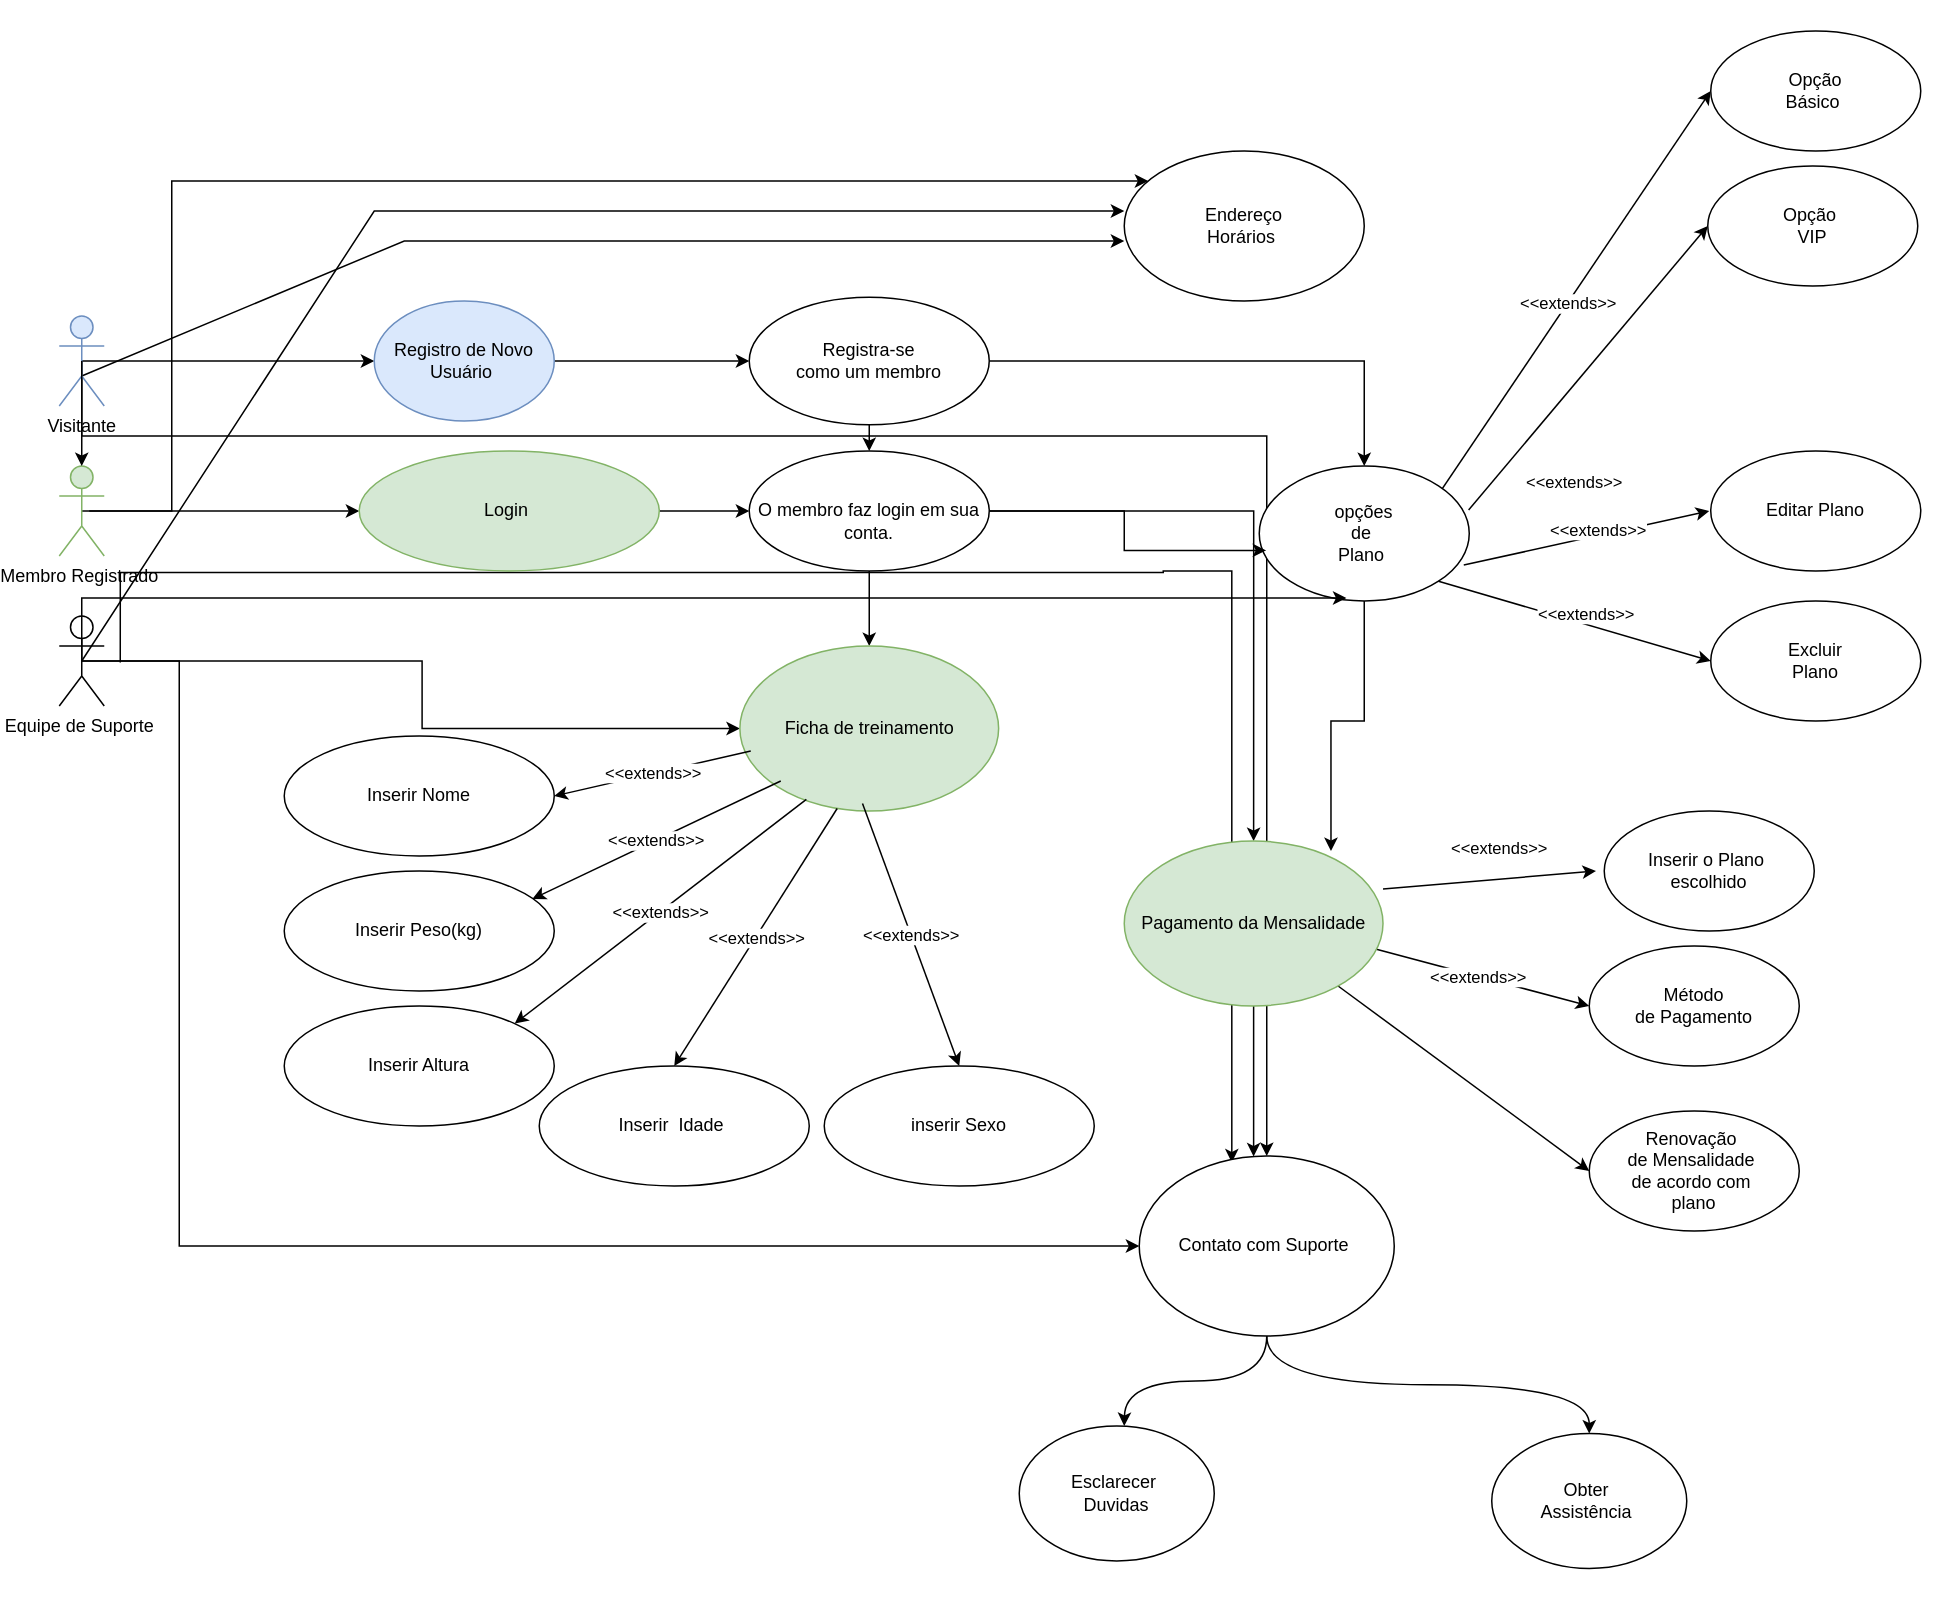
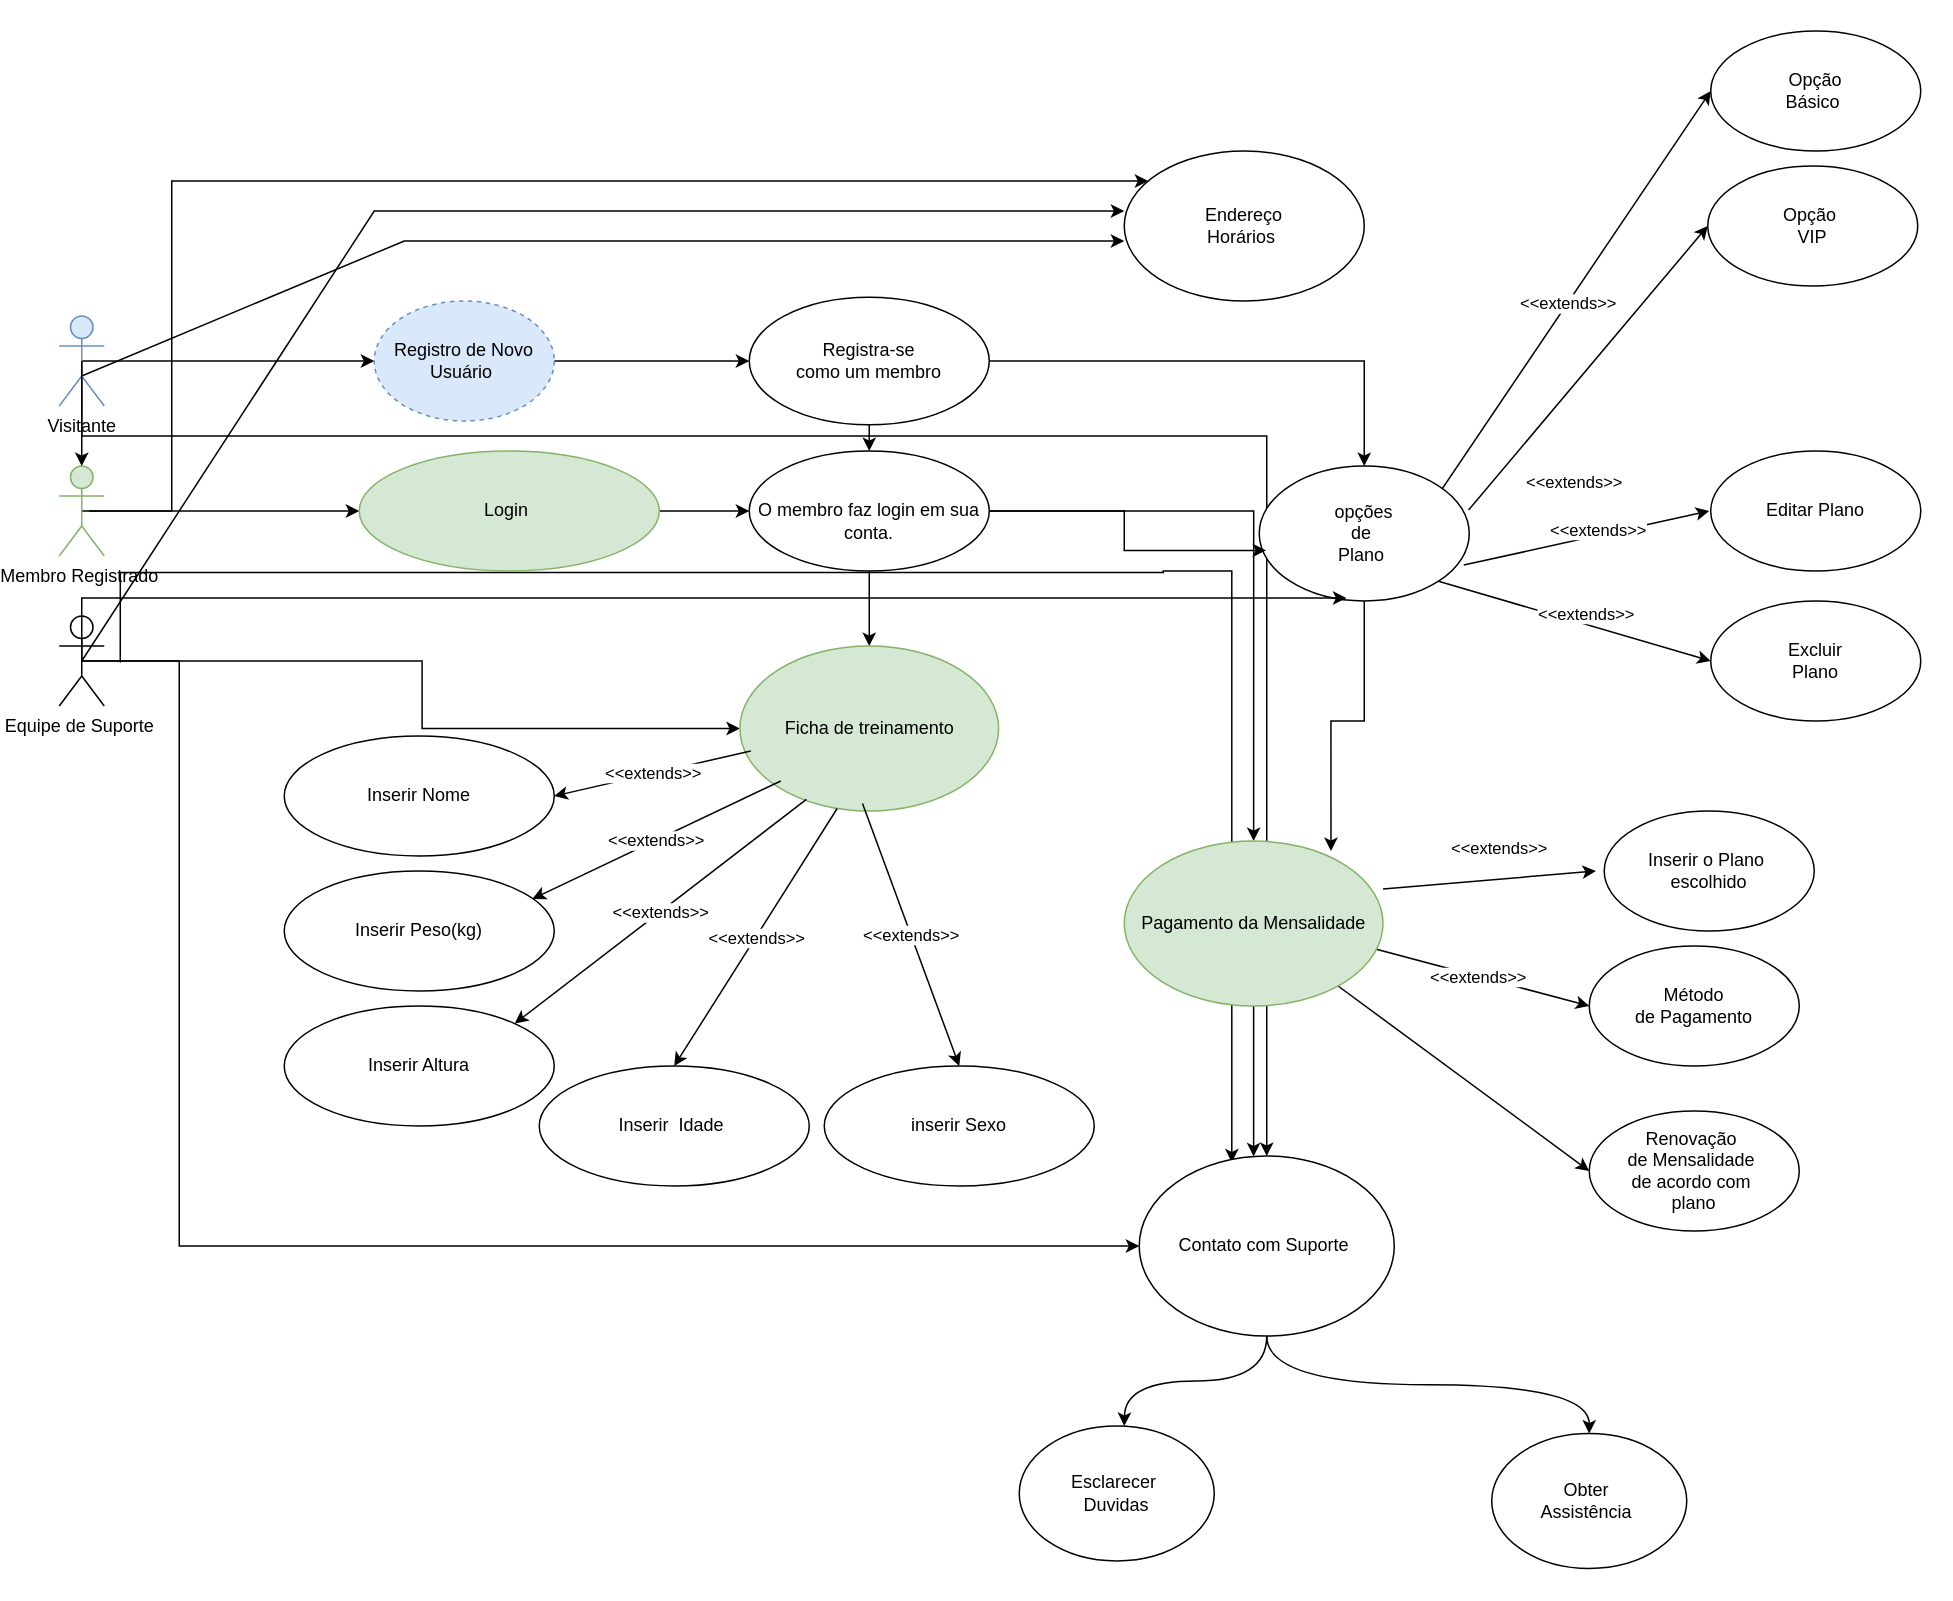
- <mxCell id="13" value="Registro de Novo Usuário&amp;nbsp;" style="ellipse;whiteSpace=wrap;html=1;fillColor=#dae8fc;strokeColor=#6c8ebf;" parent="1" vertex="1"><mxGeometry x="230" y="200" width="120" height="80" as="geometry" /></mxCell>
+ <mxCell id="13" value="Registro de Novo Usuário&amp;nbsp;" style="ellipse;whiteSpace=wrap;html=1;fillColor=#dae8fc;strokeColor=#6c8ebf;dashed=1;" parent="1" vertex="1"><mxGeometry x="230" y="200" width="120" height="80" as="geometry" /></mxCell>
